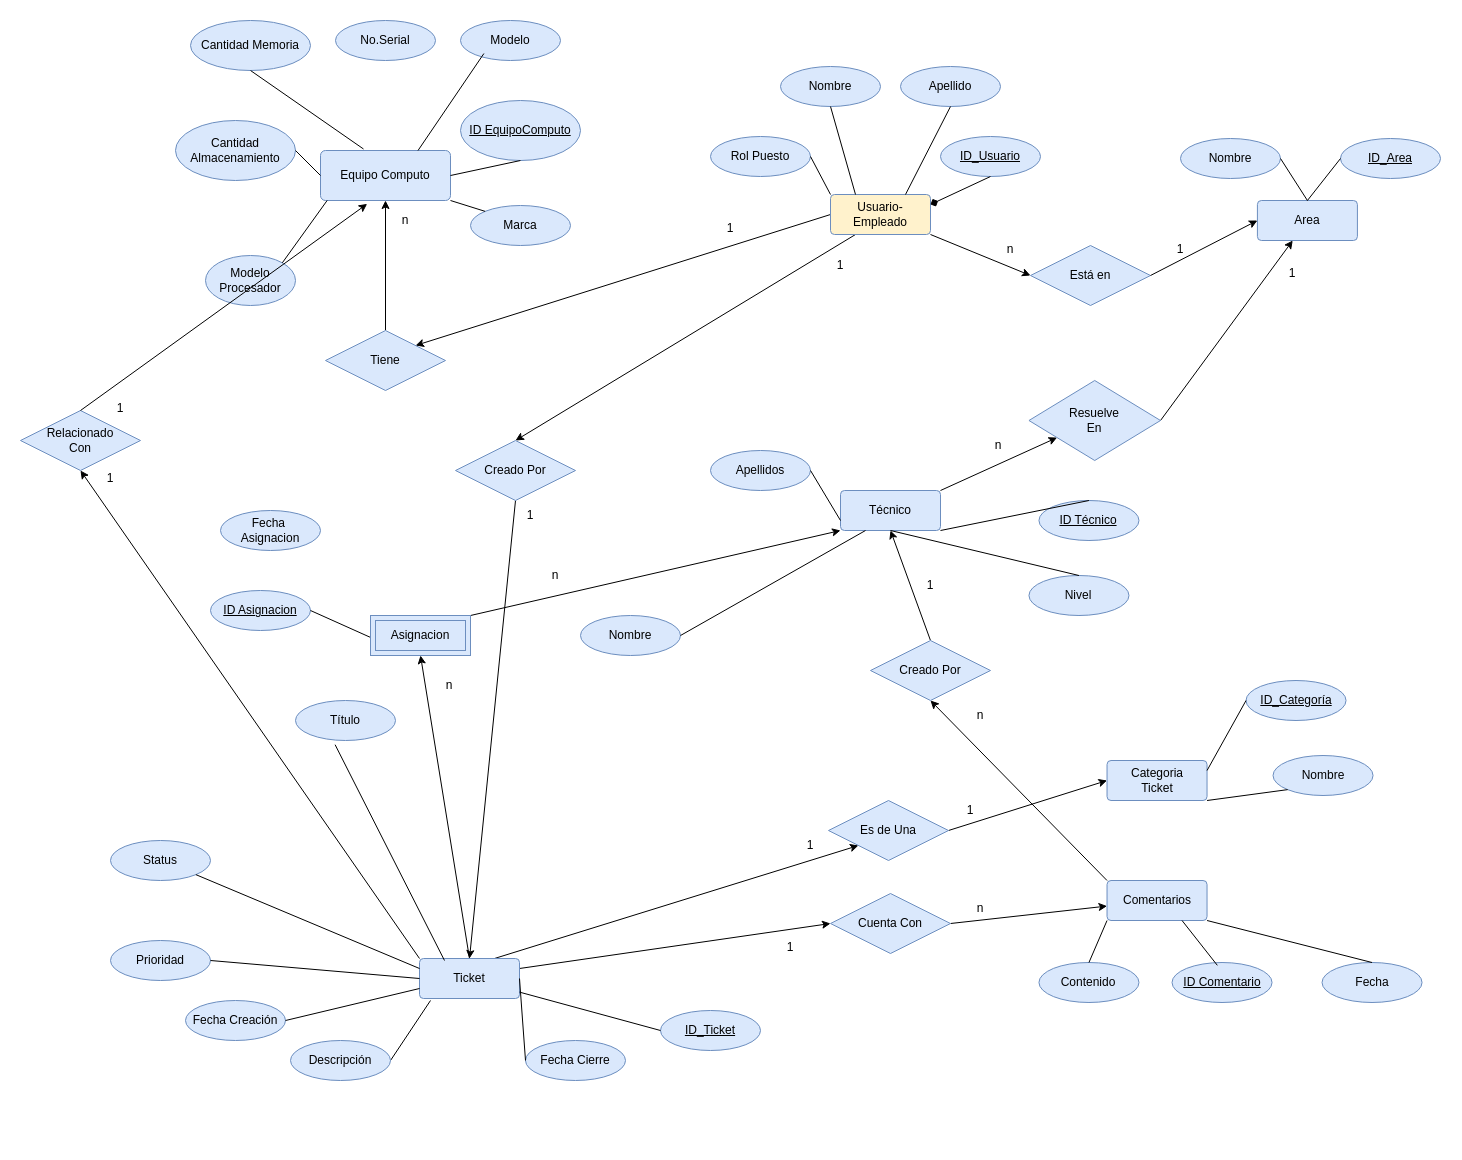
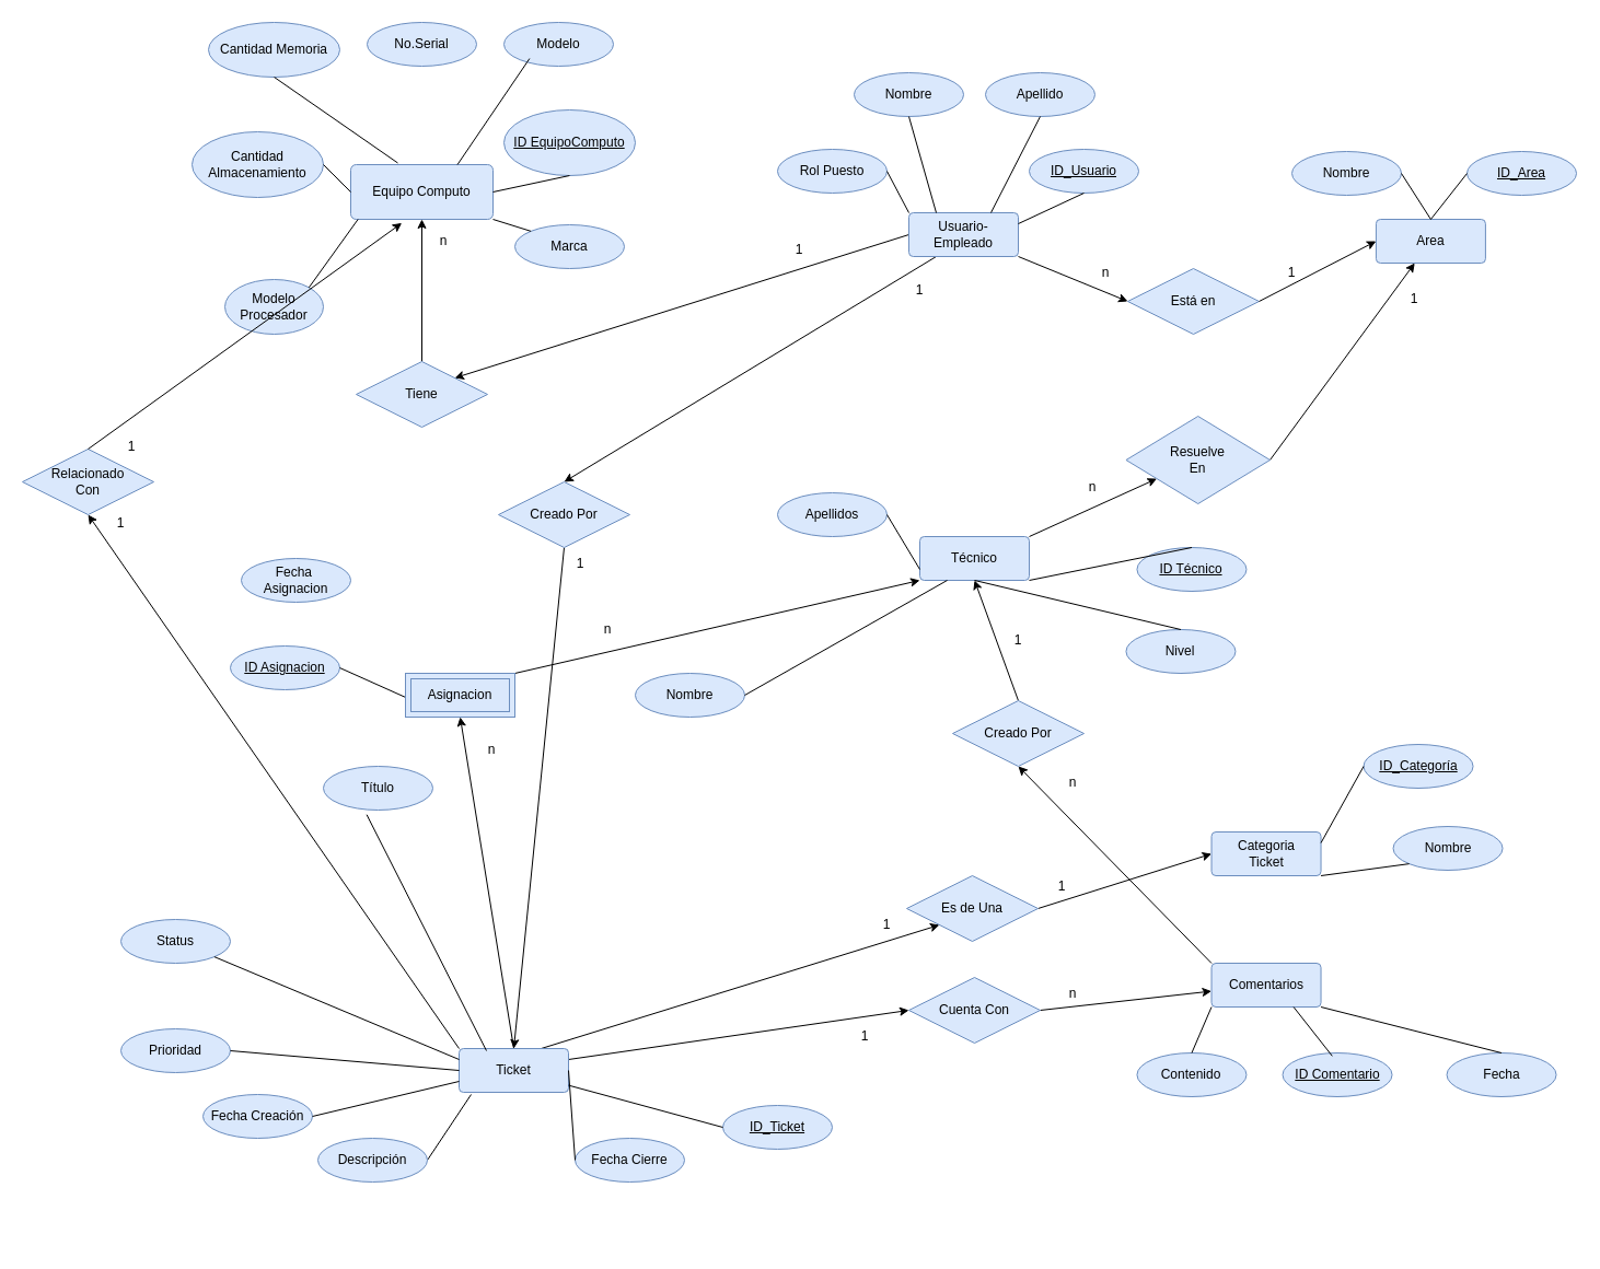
- <mxCell id="35" value="" style="endArrow=diamond;html=1;rounded=0;exitX=0.5;exitY=1;exitDx=0;exitDy=0;entryX=1;entryY=0.25;entryDx=0;entryDy=0;" edge="1" parent="1" source="24" target="28"><mxGeometry relative="1" as="geometry"><mxPoint x="840" y="186" as="sourcePoint" /><mxPoint x="860" y="224" as="targetPoint" /></mxGeometry></mxCell>
+ <mxCell id="35" value="" style="endArrow=none;html=1;rounded=0;exitX=0.5;exitY=1;exitDx=0;exitDy=0;entryX=1;entryY=0.25;entryDx=0;entryDy=0;" edge="1" parent="1" source="24" target="28"><mxGeometry relative="1" as="geometry"><mxPoint x="840" y="186" as="sourcePoint" /><mxPoint x="860" y="224" as="targetPoint" /></mxGeometry></mxCell>
- <mxCell id="28" value="Usuario-Empleado" style="rounded=1;arcSize=10;whiteSpace=wrap;html=1;align=center;fillColor=#fff2cc;strokeColor=#6c8ebf;" vertex="1" parent="1"><mxGeometry x="830" y="194" width="100" height="40" as="geometry" /></mxCell>
+ <mxCell id="28" value="Usuario-Empleado" style="rounded=1;arcSize=10;whiteSpace=wrap;html=1;align=center;fillColor=#dae8fc;strokeColor=#6c8ebf;" vertex="1" parent="1"><mxGeometry x="830" y="194" width="100" height="40" as="geometry" /></mxCell>
